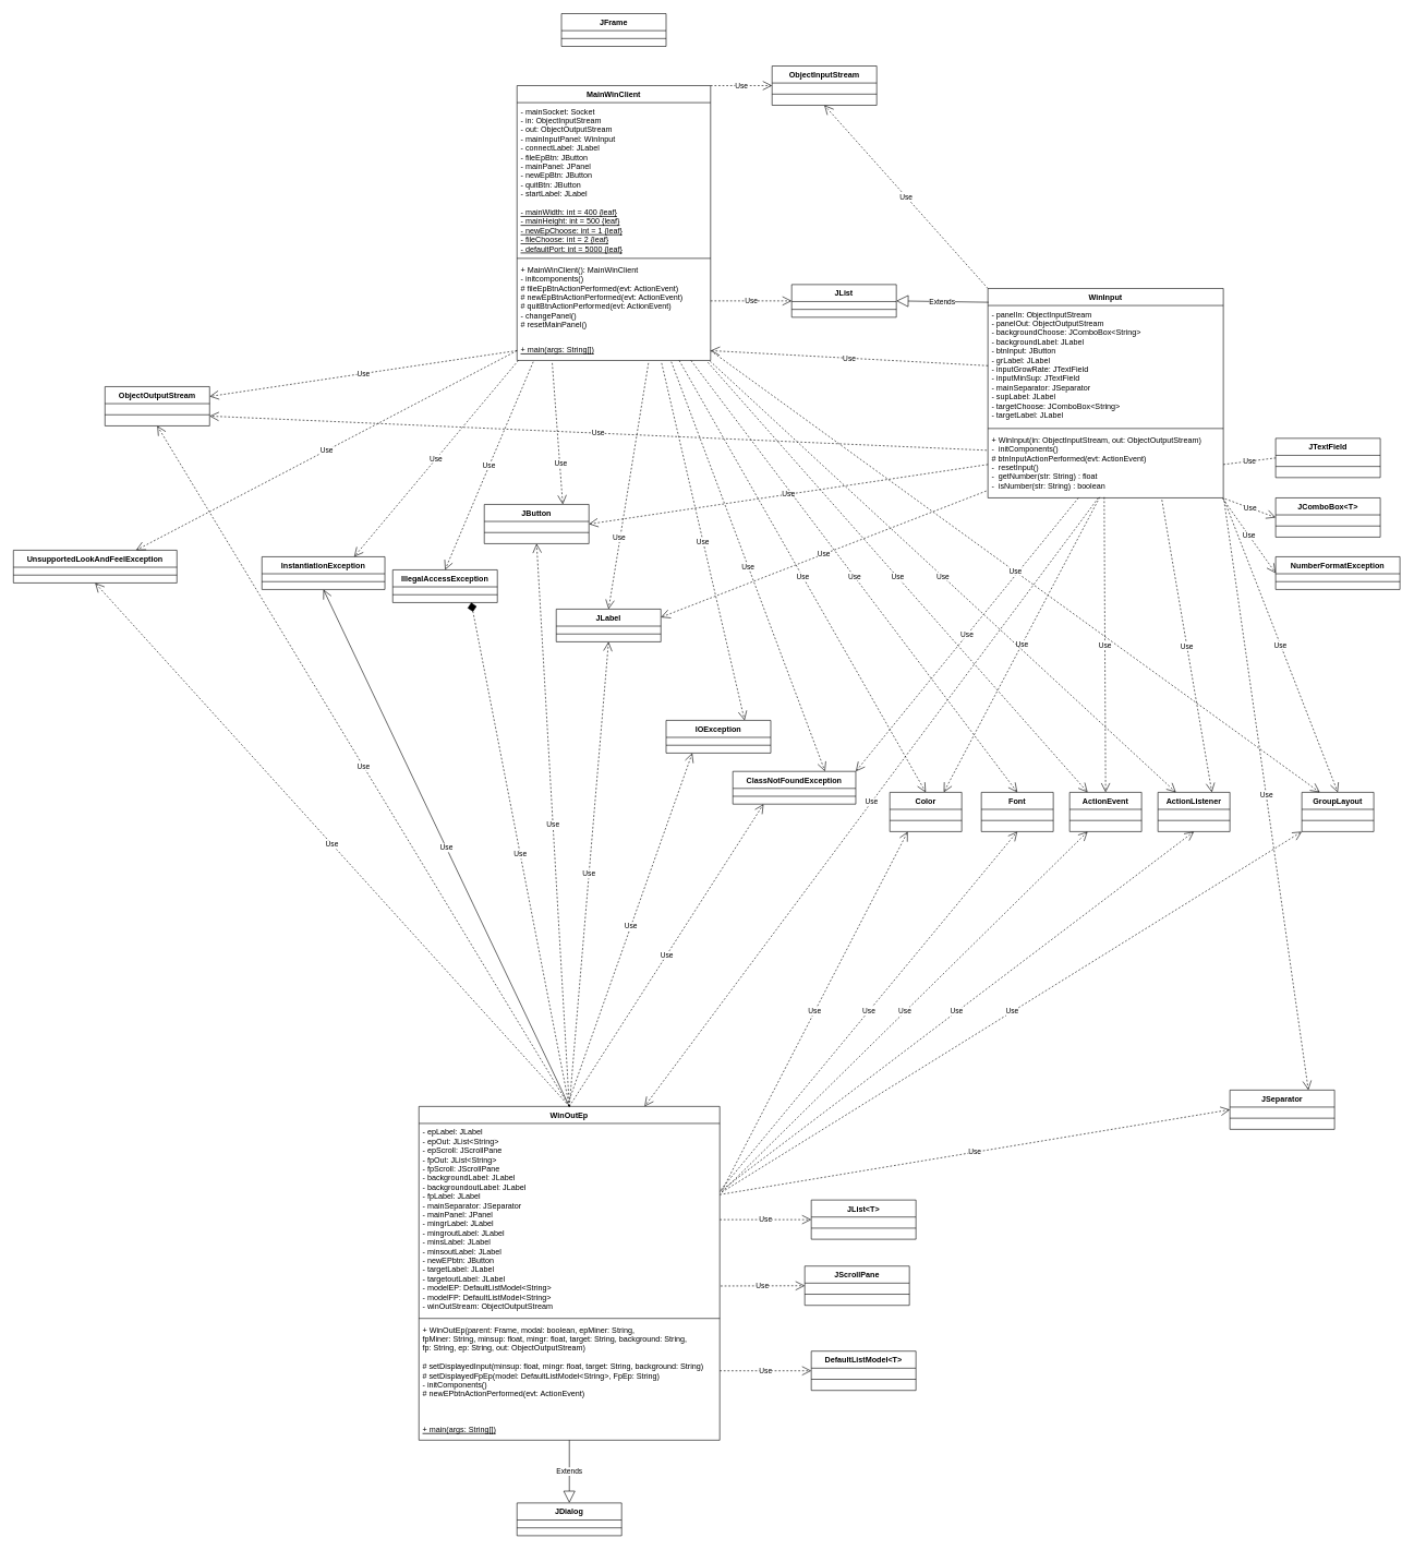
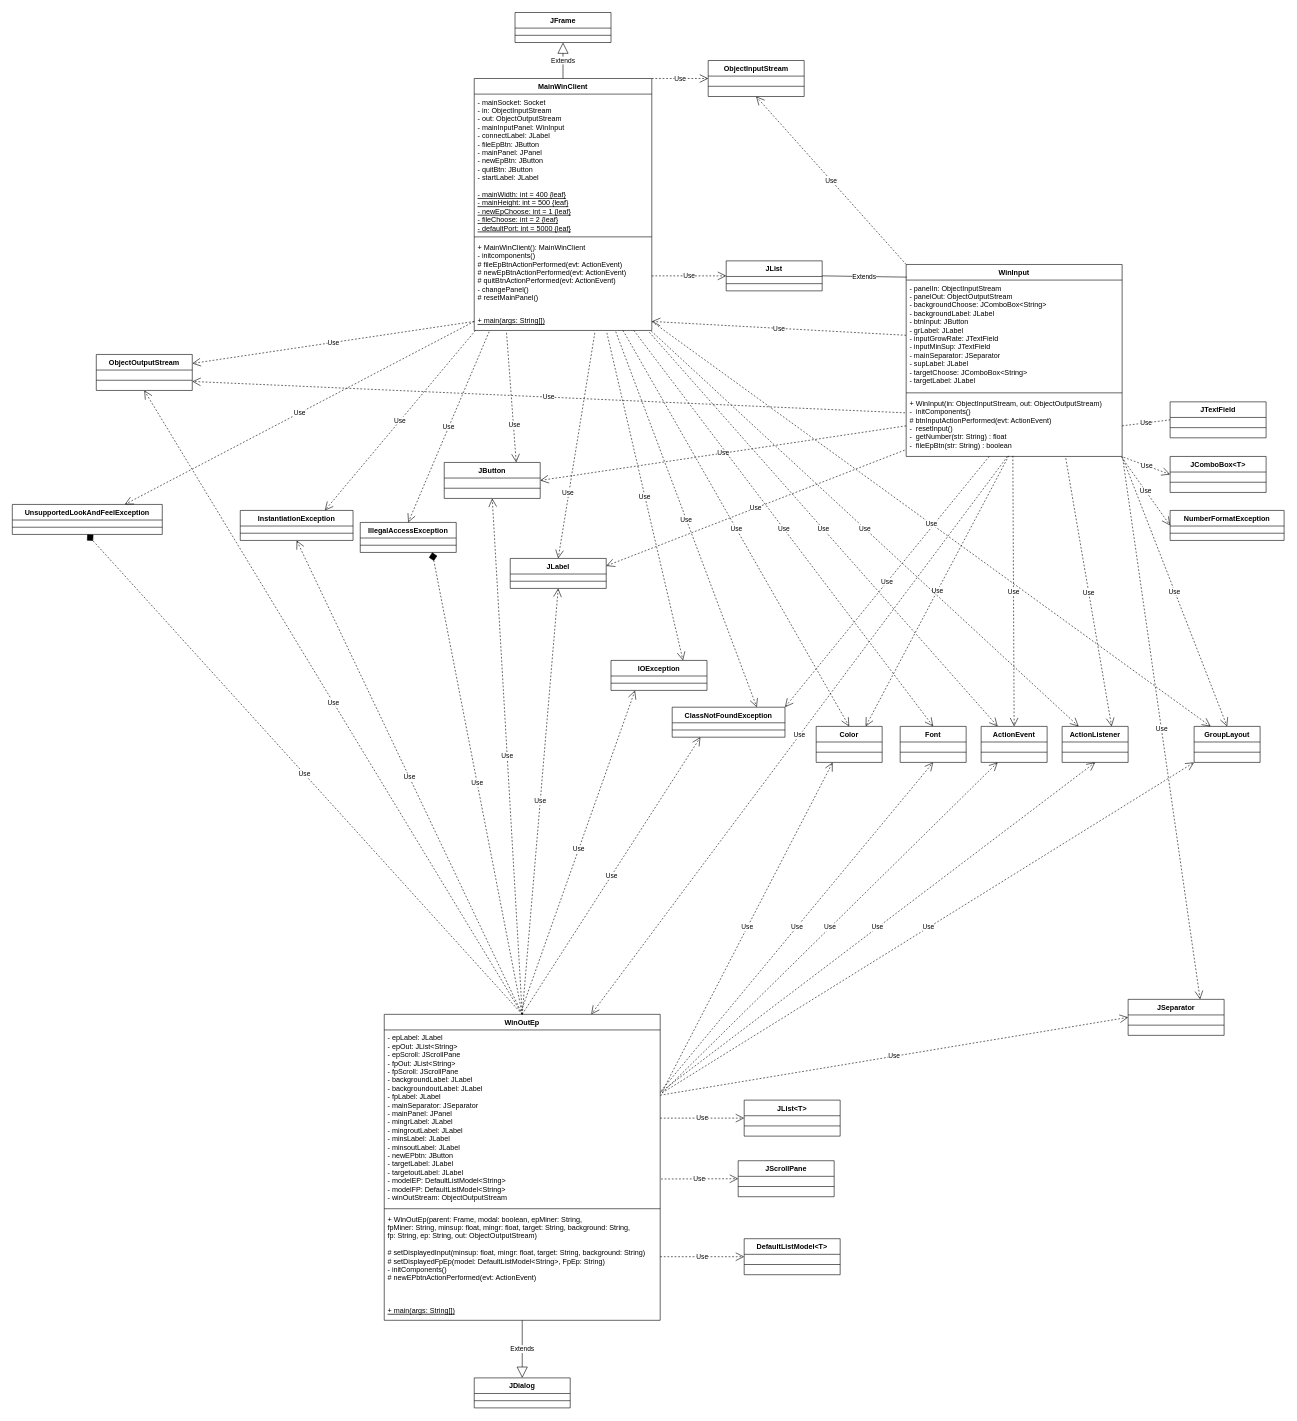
+ <mxCell id="14" value="Extends" style="endArrow=block;endSize=16;endFill=0;html=1;exitX=0.5;exitY=0;exitDx=0;exitDy=0;entryX=0.5;entryY=1;entryDx=0;entryDy=0;" parent="1" source="2" target="12" edge="1"><mxGeometry width="160" relative="1" as="geometry"><mxPoint x="890" y="230" as="sourcePoint" /><mxPoint x="1050" y="230" as="targetPoint" /></mxGeometry></mxCell>
- <mxCell id="89" value="Extends" style="endArrow=block;endSize=16;endFill=0;html=1;exitX=0.003;exitY=0.066;exitDx=0;exitDy=0;exitPerimeter=0;entryX=1;entryY=0.5;entryDx=0;entryDy=0;" parent="1" source="8" target="20" edge="1"><mxGeometry width="160" relative="1" as="geometry"><mxPoint x="1320" y="520" as="sourcePoint" /><mxPoint x="1480" y="520" as="targetPoint" /></mxGeometry></mxCell>
+ <mxCell id="89" value="Extends" style="endArrow=none;endSize=16;endFill=0;html=1;exitX=0.003;exitY=0.066;exitDx=0;exitDy=0;exitPerimeter=0;entryX=1;entryY=0.5;entryDx=0;entryDy=0;" parent="1" source="8" target="20" edge="1"><mxGeometry width="160" relative="1" as="geometry"><mxPoint x="1320" y="520" as="sourcePoint" /><mxPoint x="1480" y="520" as="targetPoint" /></mxGeometry></mxCell>
- <mxCell id="11" value="+ WinInput(in: ObjectInputStream, out: ObjectOutputStream)&#10;-  initComponents()&#10;# btnInputActionPerformed(evt: ActionEvent)&#10;-  resetInput()&#10;-  getNumber(str: String) : float&#10;-  isNumber(str: String) : boolean&#10;" style="text;strokeColor=none;fillColor=none;align=left;verticalAlign=top;spacingLeft=4;spacingRight=4;overflow=hidden;rotatable=0;points=[[0,0.5],[1,0.5]];portConstraint=eastwest;" parent="8" vertex="1"><mxGeometry y="218" width="360" height="102" as="geometry" /></mxCell>
+ <mxCell id="11" value="+ WinInput(in: ObjectInputStream, out: ObjectOutputStream)&#10;-  initComponents()&#10;# btnInputActionPerformed(evt: ActionEvent)&#10;-  resetInput()&#10;-  getNumber(str: String) : float&#10;-  fileEpBtn(str: String) : boolean&#10;" style="text;strokeColor=none;fillColor=none;align=left;verticalAlign=top;spacingLeft=4;spacingRight=4;overflow=hidden;rotatable=0;points=[[0,0.5],[1,0.5]];portConstraint=eastwest;" parent="8" vertex="1"><mxGeometry y="218" width="360" height="102" as="geometry" /></mxCell>
- <mxCell id="86" value="Use" style="endArrow=open;endSize=12;dashed=1;html=1;exitX=0.5;exitY=0;exitDx=0;exitDy=0;entryX=0.5;entryY=1;entryDx=0;entryDy=0;" parent="1" source="15" target="64" edge="1"><mxGeometry width="160" relative="1" as="geometry"><mxPoint x="430" y="1510" as="sourcePoint" /><mxPoint x="590" y="1510" as="targetPoint" /></mxGeometry></mxCell>
+ <mxCell id="86" value="Use" style="endArrow=diamond;endSize=12;dashed=1;html=1;exitX=0.5;exitY=0;exitDx=0;exitDy=0;entryX=0.5;entryY=1;entryDx=0;entryDy=0;" parent="1" source="15" target="64" edge="1"><mxGeometry width="160" relative="1" as="geometry"><mxPoint x="430" y="1510" as="sourcePoint" /><mxPoint x="590" y="1510" as="targetPoint" /></mxGeometry></mxCell>
- <mxCell id="83" value="Use" style="endArrow=open;endSize=12;dashed=0;html=1;exitX=0.5;exitY=0;exitDx=0;exitDy=0;entryX=0.5;entryY=1;entryDx=0;entryDy=0;" parent="1" source="15" target="68" edge="1"><mxGeometry width="160" relative="1" as="geometry"><mxPoint x="680" y="1360" as="sourcePoint" /><mxPoint x="840" y="1360" as="targetPoint" /></mxGeometry></mxCell>
+ <mxCell id="83" value="Use" style="endArrow=open;endSize=12;dashed=1;html=1;exitX=0.5;exitY=0;exitDx=0;exitDy=0;entryX=0.5;entryY=1;entryDx=0;entryDy=0;" parent="1" source="15" target="68" edge="1"><mxGeometry width="160" relative="1" as="geometry"><mxPoint x="680" y="1360" as="sourcePoint" /><mxPoint x="840" y="1360" as="targetPoint" /></mxGeometry></mxCell>
